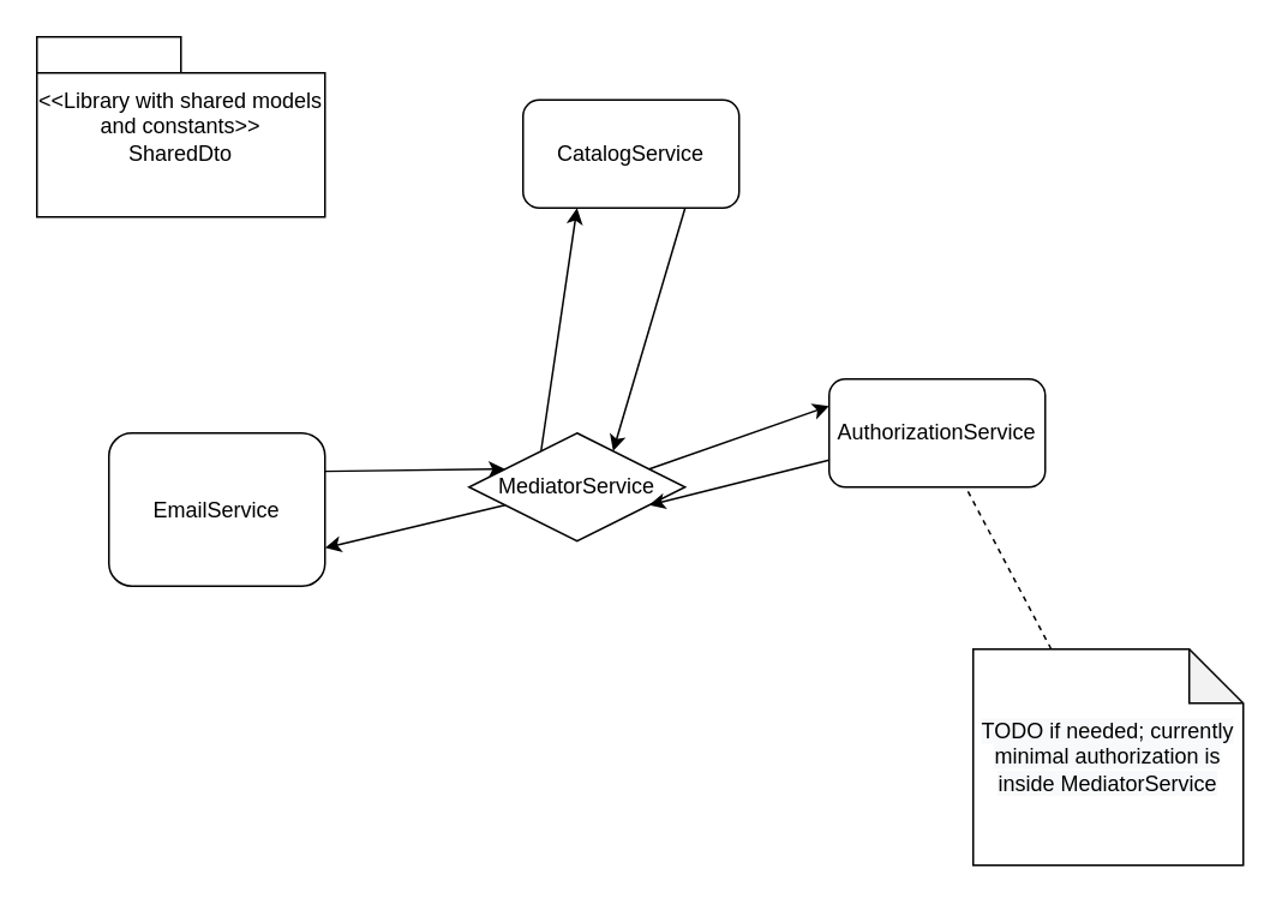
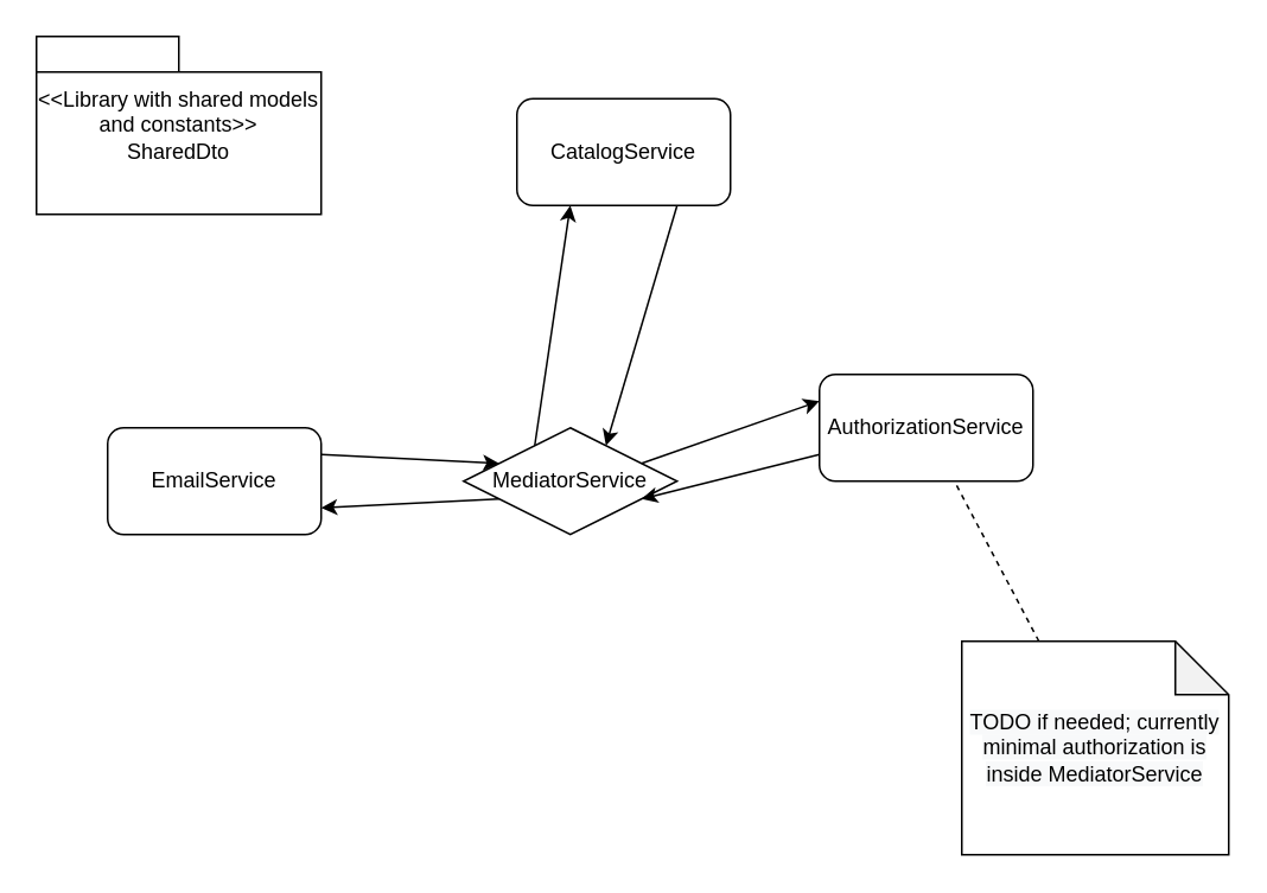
- <mxCell id="3" value="EmailService" style="rounded=1;whiteSpace=wrap;html=1;" vertex="1" parent="1"><mxGeometry x="60" y="240" width="120" height="85" as="geometry" /></mxCell>
+ <mxCell id="3" value="EmailService" style="rounded=1;whiteSpace=wrap;html=1;" vertex="1" parent="1"><mxGeometry x="60" y="240" width="120" height="60" as="geometry" /></mxCell>
